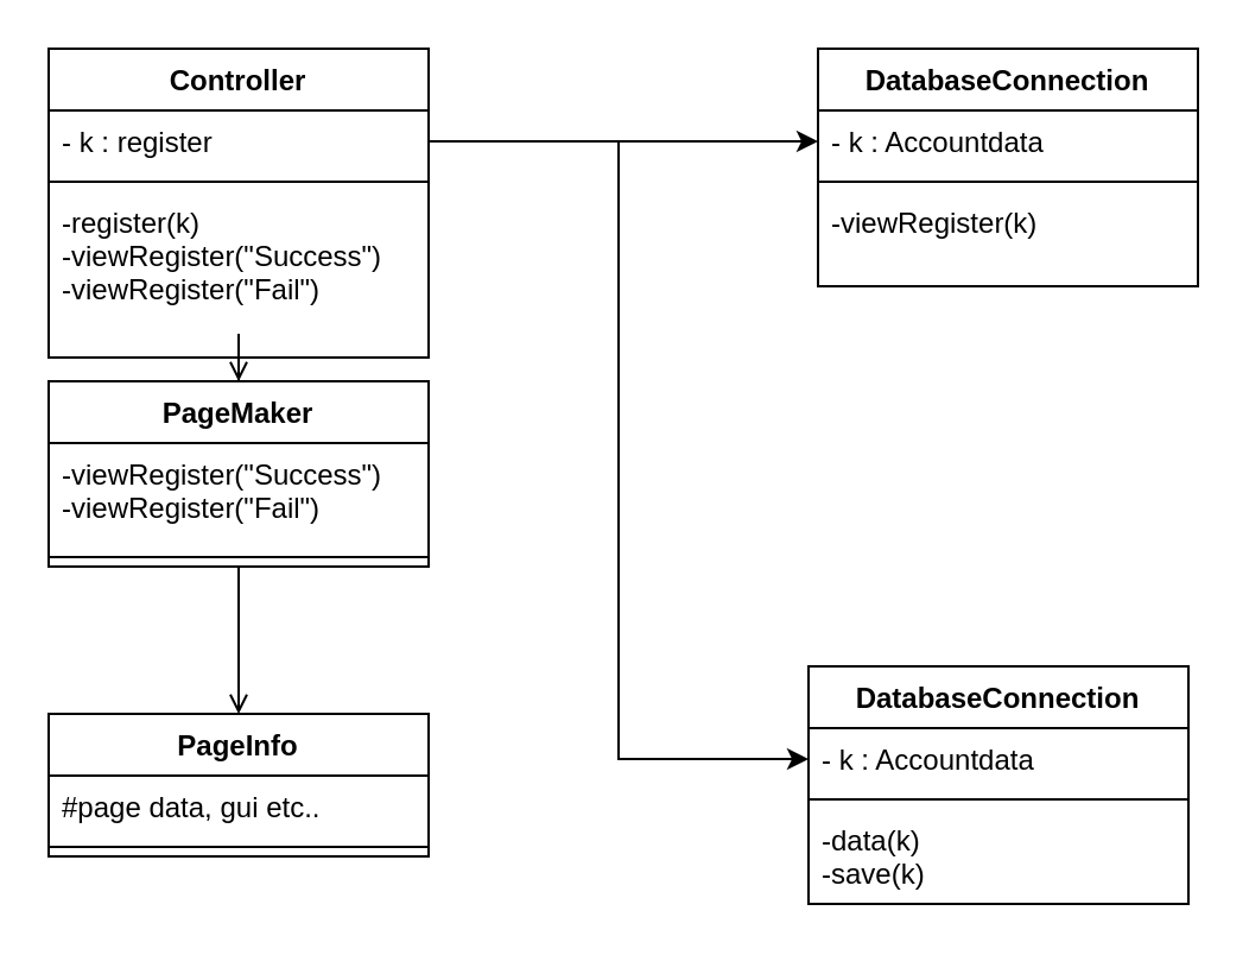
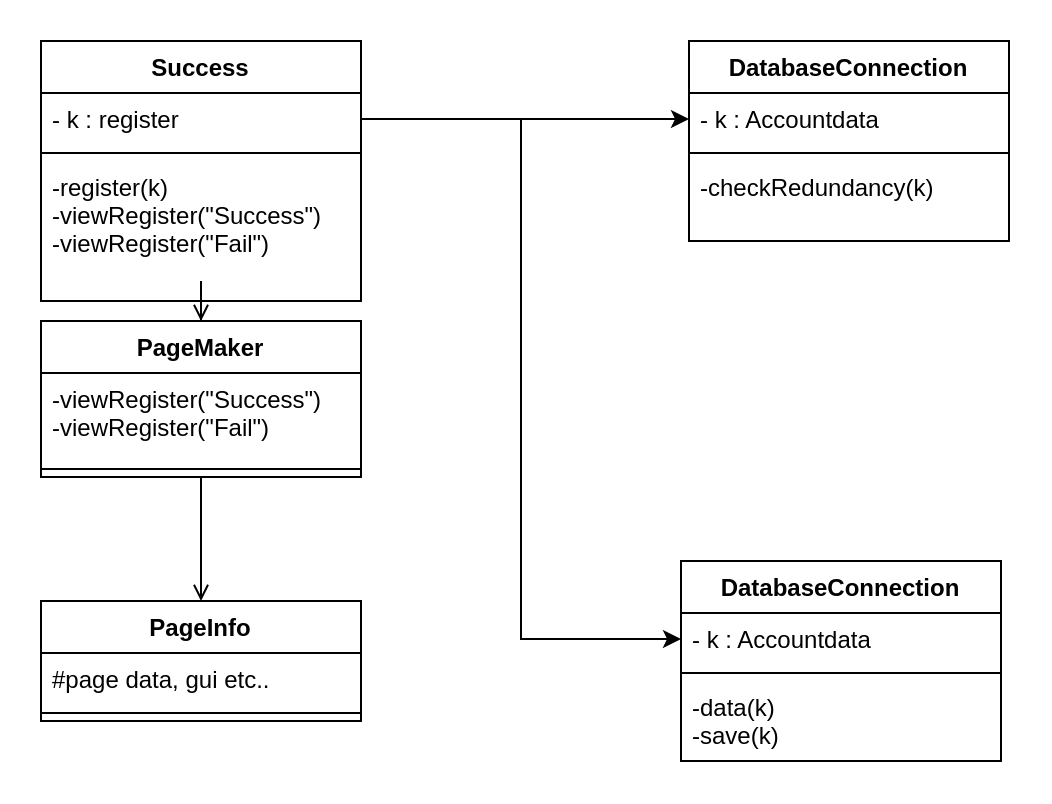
- <mxCell id="3" value="Controller" style="swimlane;fontStyle=1;align=center;verticalAlign=top;childLayout=stackLayout;horizontal=1;startSize=26;horizontalStack=0;resizeParent=1;resizeParentMax=0;resizeLast=0;collapsible=1;marginBottom=0;" parent="1" vertex="1"><mxGeometry x="20" y="20" width="160" height="130" as="geometry" /></mxCell>
+ <mxCell id="3" value="Success" style="swimlane;fontStyle=1;align=center;verticalAlign=top;childLayout=stackLayout;horizontal=1;startSize=26;horizontalStack=0;resizeParent=1;resizeParentMax=0;resizeLast=0;collapsible=1;marginBottom=0;" parent="1" vertex="1"><mxGeometry x="20" y="20" width="160" height="130" as="geometry" /></mxCell>
- <mxCell id="22" value="-viewRegister(k)" style="text;strokeColor=none;fillColor=none;align=left;verticalAlign=top;spacingLeft=4;spacingRight=4;overflow=hidden;rotatable=0;points=[[0,0.5],[1,0.5]];portConstraint=eastwest;" vertex="1" parent="19"><mxGeometry y="60" width="160" height="40" as="geometry" /></mxCell>
+ <mxCell id="22" value="-checkRedundancy(k)" style="text;strokeColor=none;fillColor=none;align=left;verticalAlign=top;spacingLeft=4;spacingRight=4;overflow=hidden;rotatable=0;points=[[0,0.5],[1,0.5]];portConstraint=eastwest;" vertex="1" parent="19"><mxGeometry y="60" width="160" height="40" as="geometry" /></mxCell>
